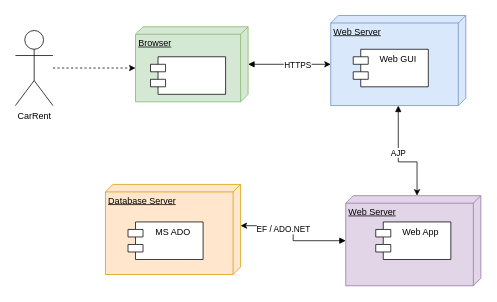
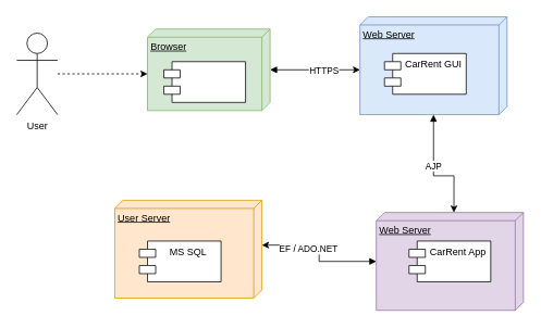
- <mxCell id="11" value="Web GUI" style="shape=module;align=left;spacingLeft=20;align=center;verticalAlign=top;strokeColor=#000000;" vertex="1" parent="1"><mxGeometry x="470" y="65" width="100" height="50" as="geometry" /></mxCell>
+ <mxCell id="11" value="CarRent GUI" style="shape=module;align=left;spacingLeft=20;align=center;verticalAlign=top;strokeColor=#000000;" vertex="1" parent="1"><mxGeometry x="470" y="65" width="100" height="50" as="geometry" /></mxCell>
- <mxCell id="15" value="CarRent" style="shape=umlActor;verticalLabelPosition=bottom;verticalAlign=top;html=1;outlineConnect=0;strokeColor=#000000;" vertex="1" parent="1"><mxGeometry x="20" y="40" width="50" height="100" as="geometry" /></mxCell>
+ <mxCell id="15" value="User" style="shape=umlActor;verticalLabelPosition=bottom;verticalAlign=top;html=1;outlineConnect=0;strokeColor=#000000;" vertex="1" parent="1"><mxGeometry x="20" y="40" width="50" height="100" as="geometry" /></mxCell>
- <mxCell id="6" value="Database Server" style="verticalAlign=top;align=left;spacingTop=8;spacingLeft=2;spacingRight=12;shape=cube;size=10;direction=south;fontStyle=4;html=1;fillColor=#ffe6cc;strokeColor=#d79b00;" vertex="1" parent="1"><mxGeometry x="140" y="245" width="180" height="120" as="geometry" /></mxCell>
+ <mxCell id="6" value="User Server" style="verticalAlign=top;align=left;spacingTop=8;spacingLeft=2;spacingRight=12;shape=cube;size=10;direction=south;fontStyle=4;html=1;fillColor=#ffe6cc;strokeColor=#d79b00;" vertex="1" parent="1"><mxGeometry x="140" y="245" width="180" height="120" as="geometry" /></mxCell>
- <mxCell id="13" value="MS ADO" style="shape=module;align=left;spacingLeft=20;align=center;verticalAlign=top;strokeColor=#000000;" vertex="1" parent="1"><mxGeometry x="170" y="295" width="100" height="50" as="geometry" /></mxCell>
+ <mxCell id="13" value="MS SQL" style="shape=module;align=left;spacingLeft=20;align=center;verticalAlign=top;strokeColor=#000000;" vertex="1" parent="1"><mxGeometry x="170" y="295" width="100" height="50" as="geometry" /></mxCell>
- <mxCell id="12" value="Web App" style="shape=module;align=left;spacingLeft=20;align=center;verticalAlign=top;strokeColor=#000000;" vertex="1" parent="1"><mxGeometry x="500" y="295" width="100" height="50" as="geometry" /></mxCell>
+ <mxCell id="12" value="CarRent App" style="shape=module;align=left;spacingLeft=20;align=center;verticalAlign=top;strokeColor=#000000;" vertex="1" parent="1"><mxGeometry x="500" y="295" width="100" height="50" as="geometry" /></mxCell>
